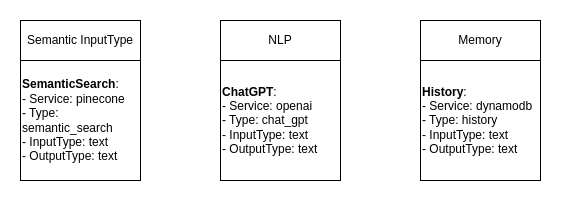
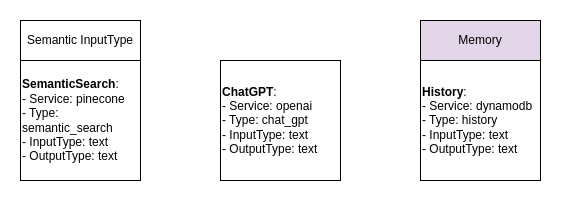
- <mxCell id="4" value="NLP" style="rounded=0;whiteSpace=wrap;html=1;" vertex="1" parent="1"><mxGeometry x="220" y="20" width="120" height="40" as="geometry" /></mxCell>
- <mxCell id="6" value="Memory" style="rounded=0;whiteSpace=wrap;html=1;" vertex="1" parent="1"><mxGeometry x="420" y="20" width="120" height="40" as="geometry" /></mxCell>
+ <mxCell id="6" value="Memory" style="rounded=0;whiteSpace=wrap;html=1;fillColor=#e1d5e7;" vertex="1" parent="1"><mxGeometry x="420" y="20" width="120" height="40" as="geometry" /></mxCell>
